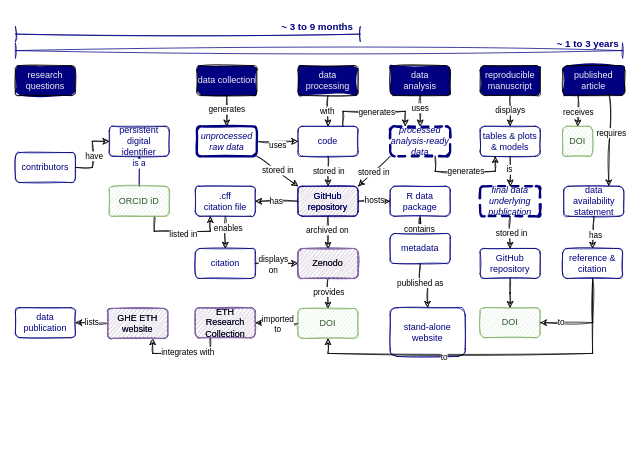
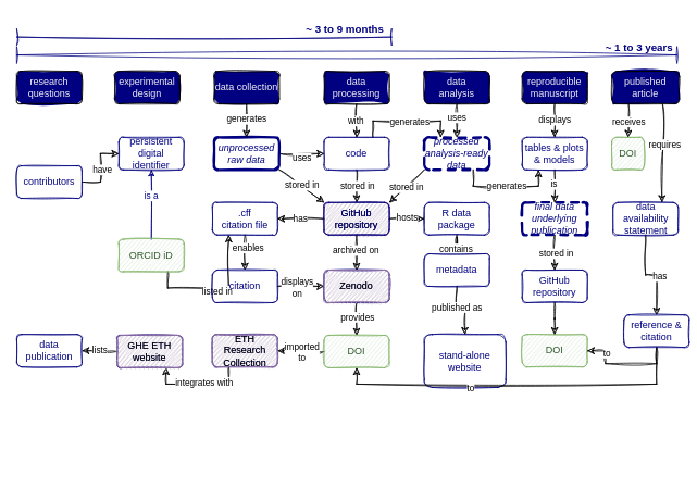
+ <mxCell id="10" value="&lt;div&gt;&lt;span&gt;&lt;span&gt;experimental&lt;/span&gt;&lt;/span&gt;&lt;/div&gt;&lt;div&gt;&lt;span&gt;&lt;span&gt;design&lt;br&gt;&lt;/span&gt;&lt;/span&gt;&lt;/div&gt;" style="rounded=1;whiteSpace=wrap;html=1;strokeWidth=1;fontSize=12;fontFamily=Helvetica;fillColor=#000080;sketch=1;labelBackgroundColor=none;fontColor=#F2F2F2;strokeColor=default;fontStyle=0;fillStyle=solid;" vertex="1" parent="8"><mxGeometry x="140" y="87" width="80" height="40" as="geometry" /></mxCell>
- <mxCell id="50" value="&lt;font color=&quot;#30592D&quot;&gt;ORCID iD&lt;/font&gt;" style="rounded=1;whiteSpace=wrap;html=1;fontSize=12;fontFamily=Helvetica;fillColor=#d5e8d4;sketch=1;labelBackgroundColor=none;fontColor=#000000;strokeColor=#82b366;" vertex="1" parent="8"><mxGeometry x="145.17" y="248" width="80" height="40" as="geometry" /></mxCell>
+ <mxCell id="50" value="&lt;font color=&quot;#30592D&quot;&gt;ORCID iD&lt;/font&gt;" style="rounded=1;whiteSpace=wrap;html=1;fontSize=12;fontFamily=Helvetica;fillColor=#d5e8d4;sketch=1;labelBackgroundColor=none;fontColor=#000000;strokeColor=#82b366;" vertex="1" parent="8"><mxGeometry x="145.17" y="293" width="80" height="40" as="geometry" /></mxCell>
- <mxCell id="87" value="reference &amp;amp; citation" style="rounded=1;whiteSpace=wrap;html=1;fontSize=12;fontFamily=Helvetica;fillColor=none;sketch=1;labelBackgroundColor=none;strokeColor=#000080;fillStyle=zigzag;fontColor=#000080;" vertex="1" parent="8"><mxGeometry x="750" y="331" width="80" height="40" as="geometry" /></mxCell>
+ <mxCell id="87" value="reference &amp;amp; citation" style="rounded=1;whiteSpace=wrap;html=1;fontSize=12;fontFamily=Helvetica;fillColor=none;sketch=1;labelBackgroundColor=none;strokeColor=#000080;fillStyle=zigzag;fontColor=#000080;" vertex="1" parent="8"><mxGeometry x="765" y="386" width="80" height="40" as="geometry" /></mxCell>
